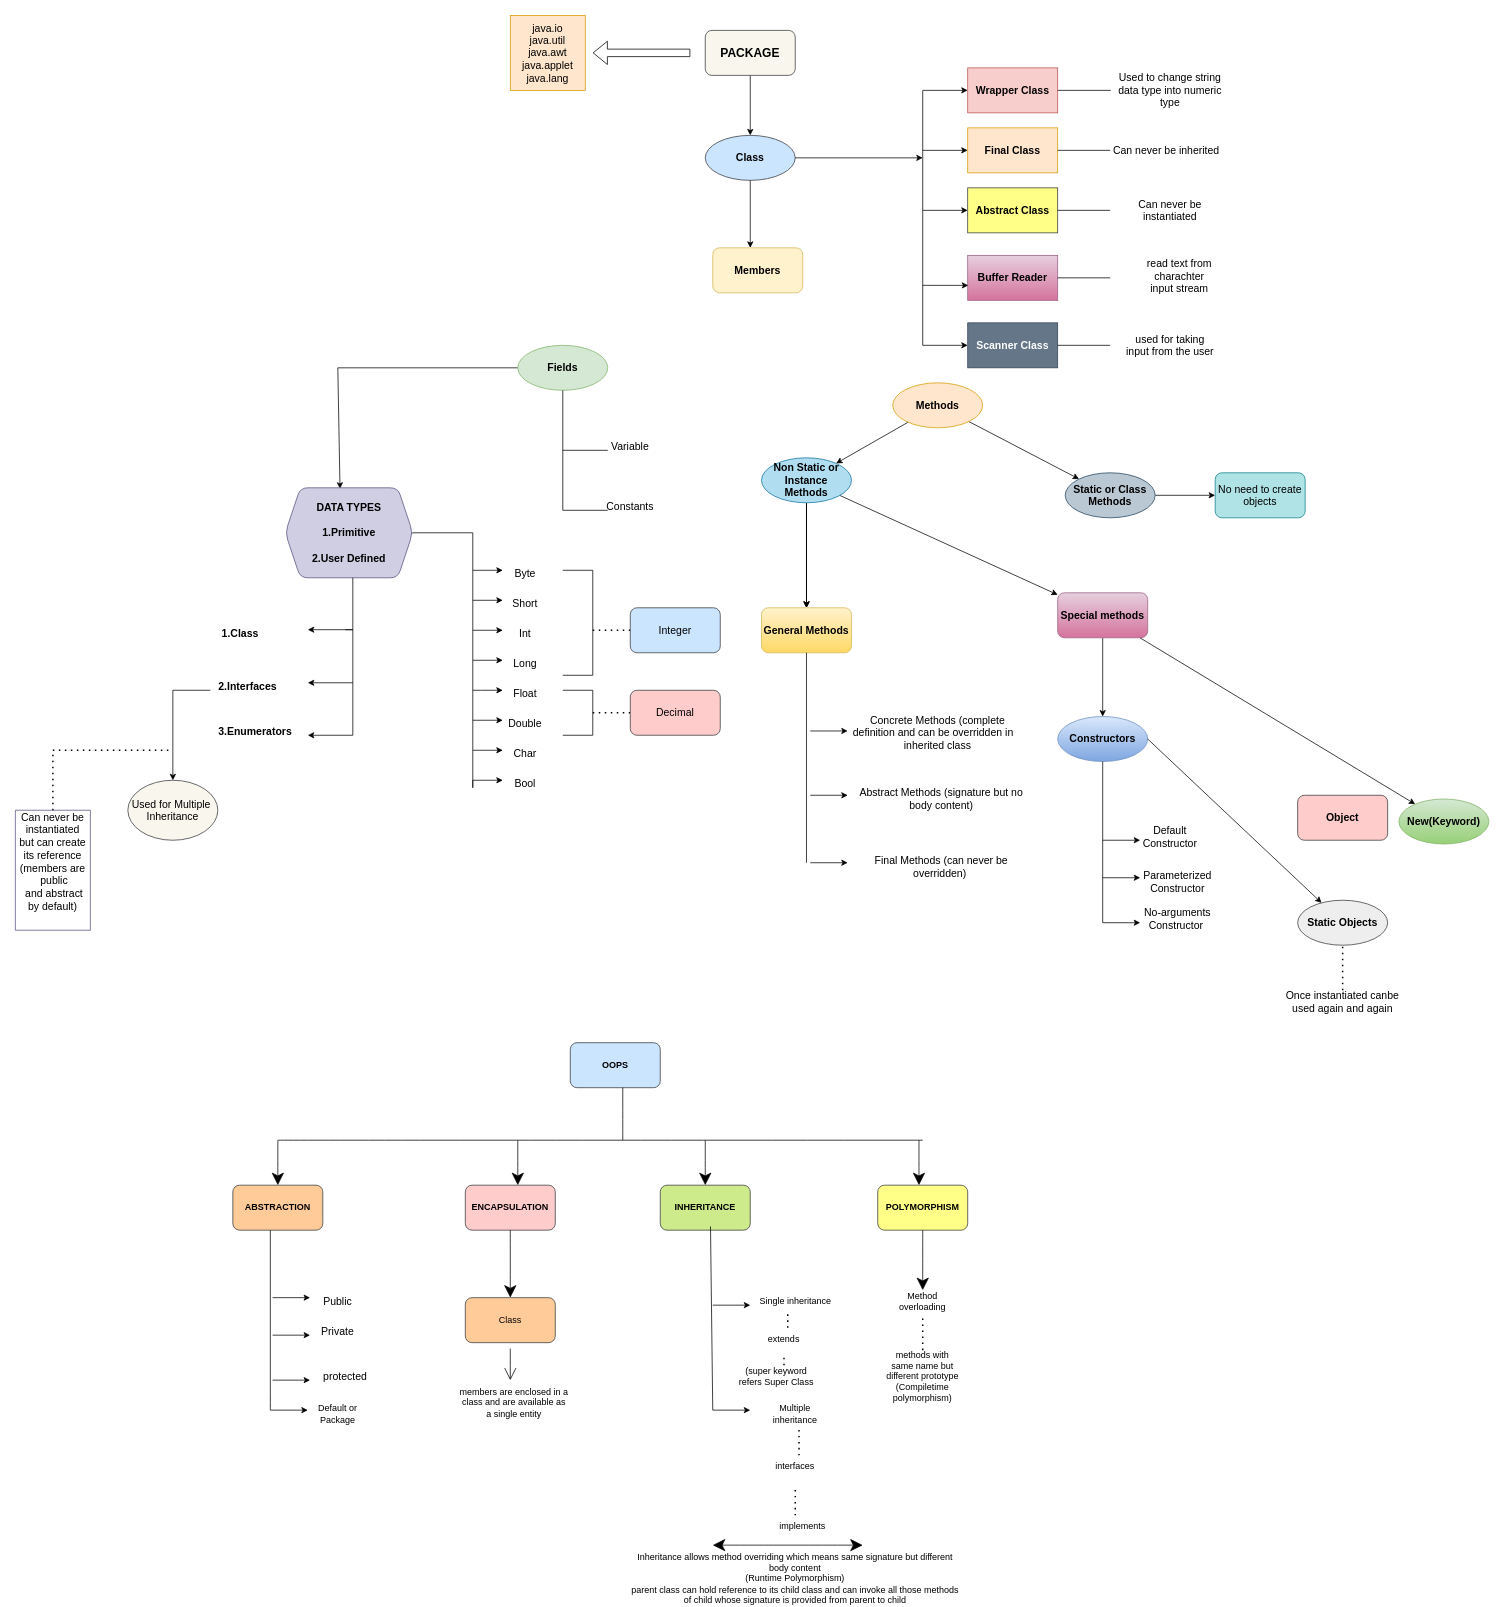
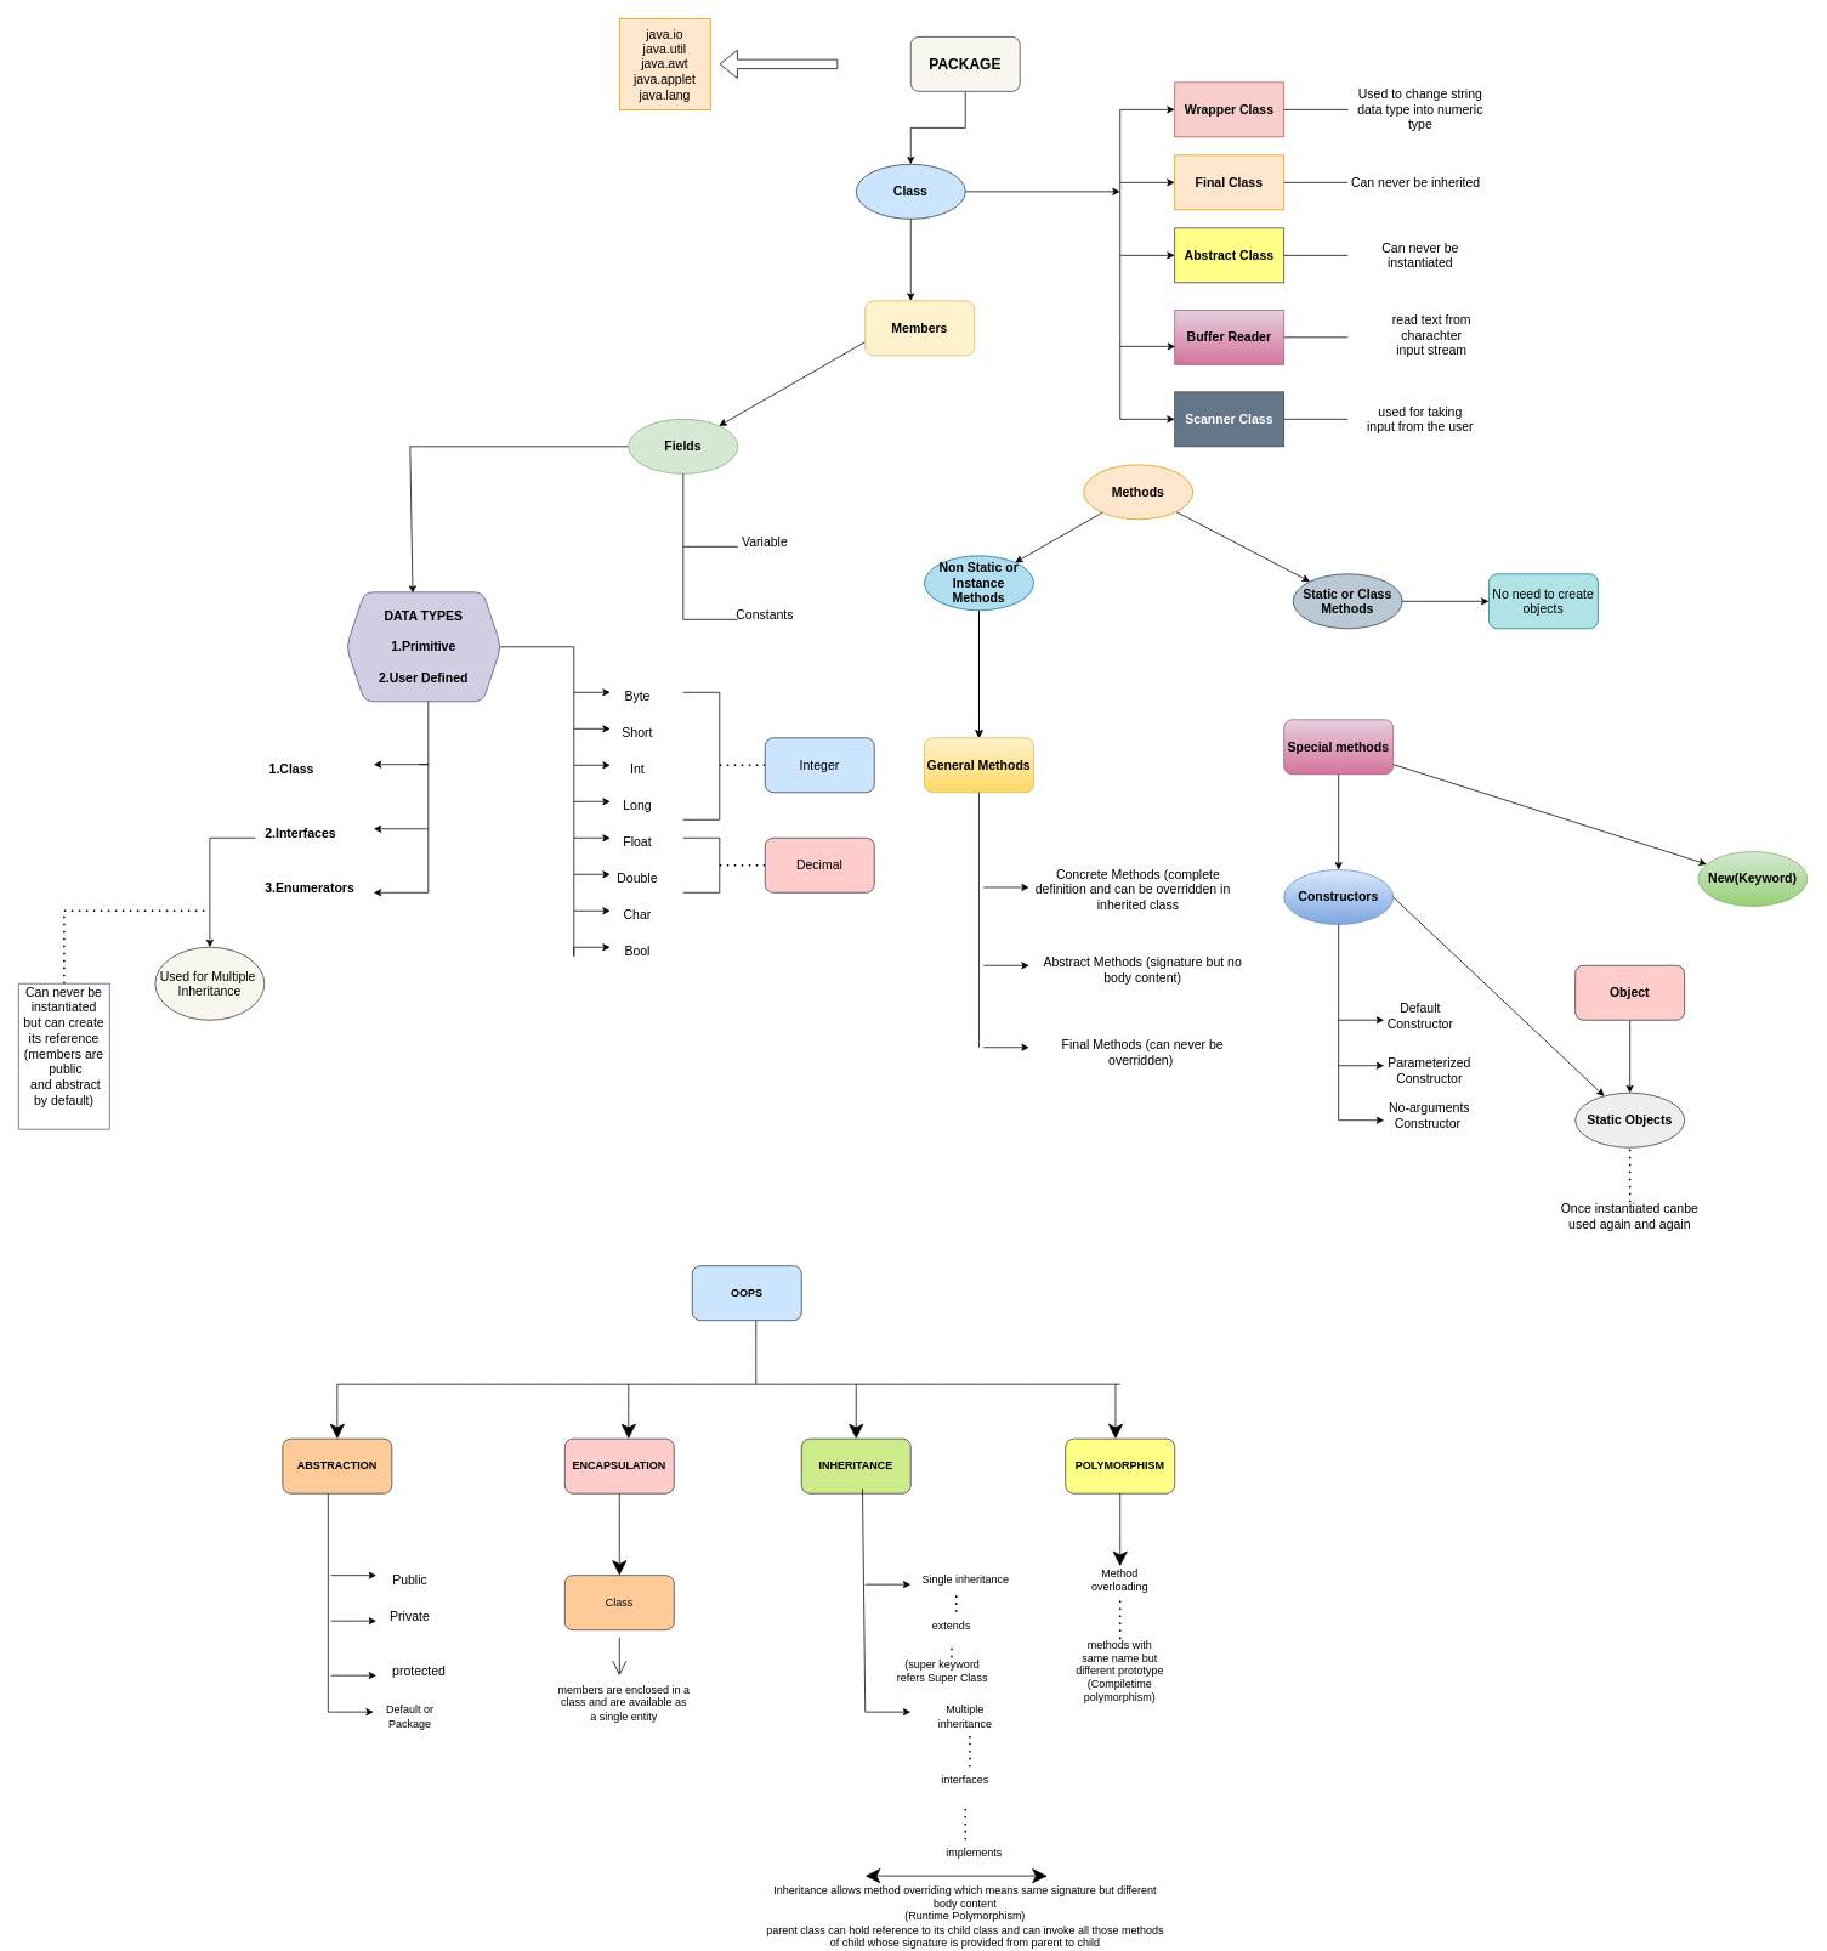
- <mxCell id="10" value="&lt;span style=&quot;font-size: 16px;&quot;&gt;&lt;b&gt;PACKAGE&lt;/b&gt;&lt;br&gt;&lt;/span&gt;" style="rounded=1;whiteSpace=wrap;html=1;fillColor=#f9f7ed;strokeColor=#36393d;" vertex="1" parent="1"><mxGeometry x="940" y="40" width="120" height="60" as="geometry" /></mxCell>
+ <mxCell id="10" value="&lt;span style=&quot;font-size: 16px;&quot;&gt;&lt;b&gt;PACKAGE&lt;/b&gt;&lt;br&gt;&lt;/span&gt;" style="rounded=1;whiteSpace=wrap;html=1;fillColor=#f9f7ed;strokeColor=#36393d;" vertex="1" parent="1"><mxGeometry x="1000" y="40" width="120" height="60" as="geometry" /></mxCell>
+ <mxCell id="30" value="" style="edgeStyle=none;rounded=0;orthogonalLoop=1;jettySize=auto;html=1;fontSize=14;exitX=0;exitY=0.75;exitDx=0;exitDy=0;" edge="1" parent="1" source="31" target="33"><mxGeometry relative="1" as="geometry" /></mxCell>
- <mxCell id="95" value="No need to create objects" style="whiteSpace=wrap;html=1;fontSize=14;rounded=1;fillColor=#b0e3e6;strokeColor=#0e8088;" vertex="1" parent="1"><mxGeometry x="1620" y="630" width="120" height="60" as="geometry" /></mxCell>
+ <mxCell id="95" value="No need to create objects" style="whiteSpace=wrap;html=1;fontSize=14;rounded=1;fillColor=#b0e3e6;strokeColor=#0e8088;" vertex="1" parent="1"><mxGeometry x="1635" y="630" width="120" height="60" as="geometry" /></mxCell>
- <mxCell id="90" value="" style="edgeStyle=none;rounded=0;orthogonalLoop=1;jettySize=auto;html=1;fontSize=14;" edge="1" parent="1" source="91" target="99"><mxGeometry relative="1" as="geometry" /></mxCell>
- <mxCell id="108" value="&lt;b&gt;New(Keyword)&lt;/b&gt;" style="ellipse;whiteSpace=wrap;html=1;fontSize=14;rounded=1;fillColor=#d5e8d4;gradientColor=#97d077;strokeColor=#82b366;" vertex="1" parent="1"><mxGeometry x="1865" y="1065" width="120" height="60" as="geometry" /></mxCell>
+ <mxCell id="108" value="&lt;b&gt;New(Keyword)&lt;/b&gt;" style="ellipse;whiteSpace=wrap;html=1;fontSize=14;rounded=1;fillColor=#d5e8d4;gradientColor=#97d077;strokeColor=#82b366;" vertex="1" parent="1"><mxGeometry x="1865" y="935" width="120" height="60" as="geometry" /></mxCell>
+ <mxCell id="116" value="" style="edgeStyle=none;rounded=0;orthogonalLoop=1;jettySize=auto;html=1;fontSize=14;" edge="1" parent="1" source="117" target="119"><mxGeometry relative="1" as="geometry" /></mxCell>
